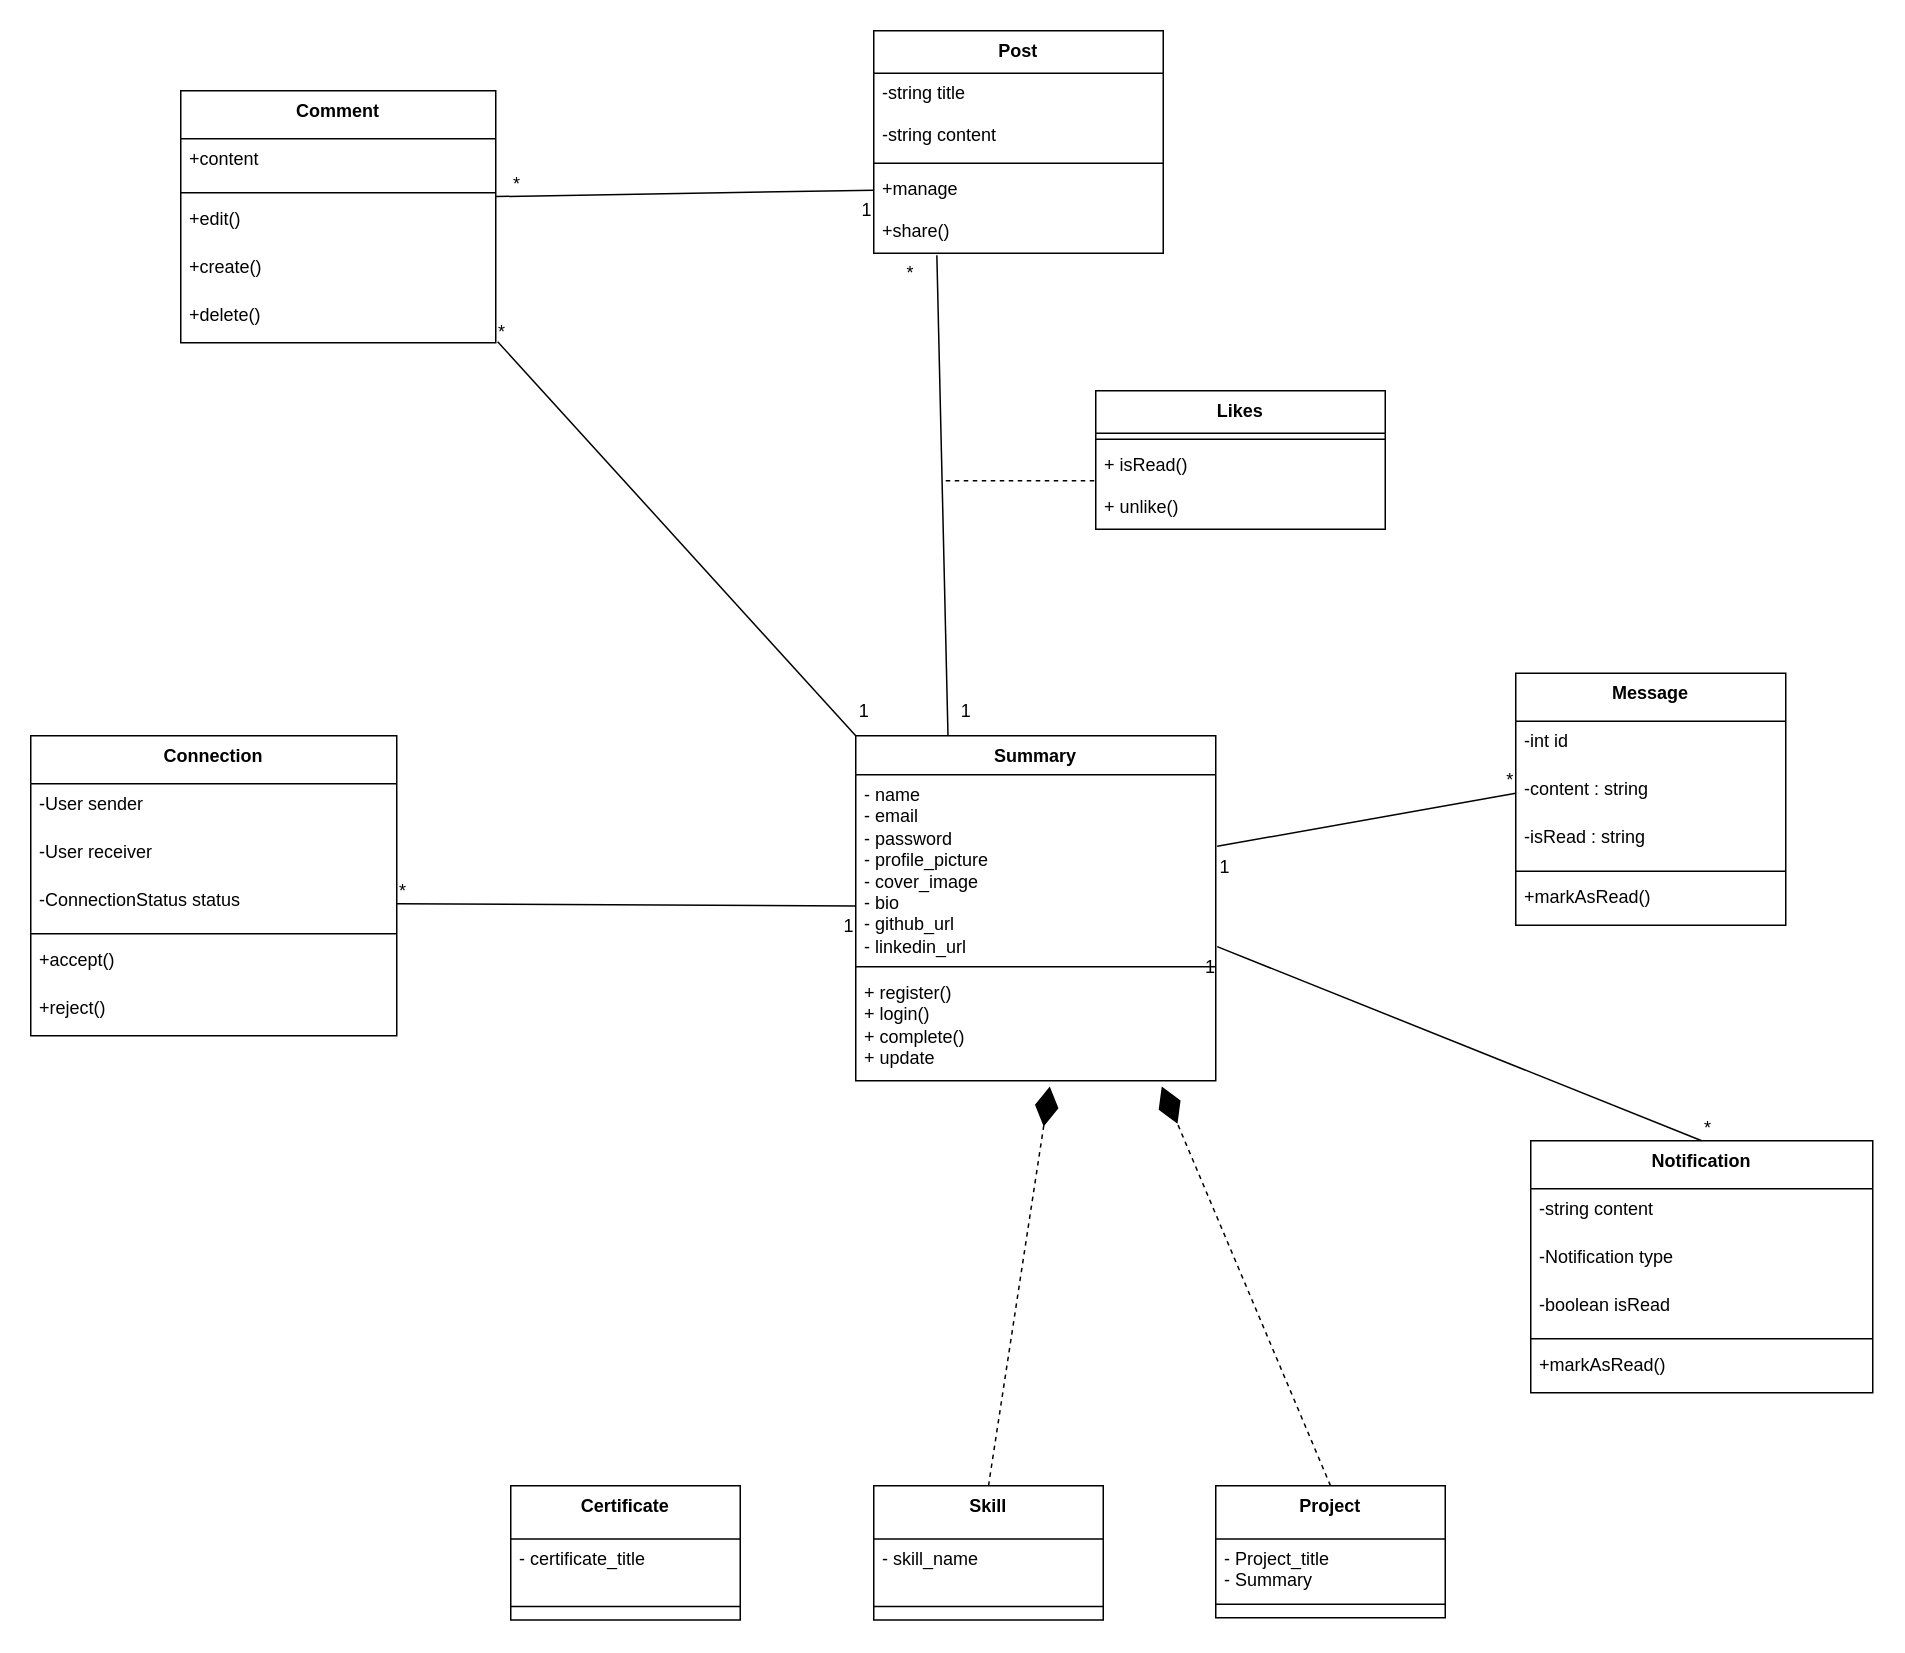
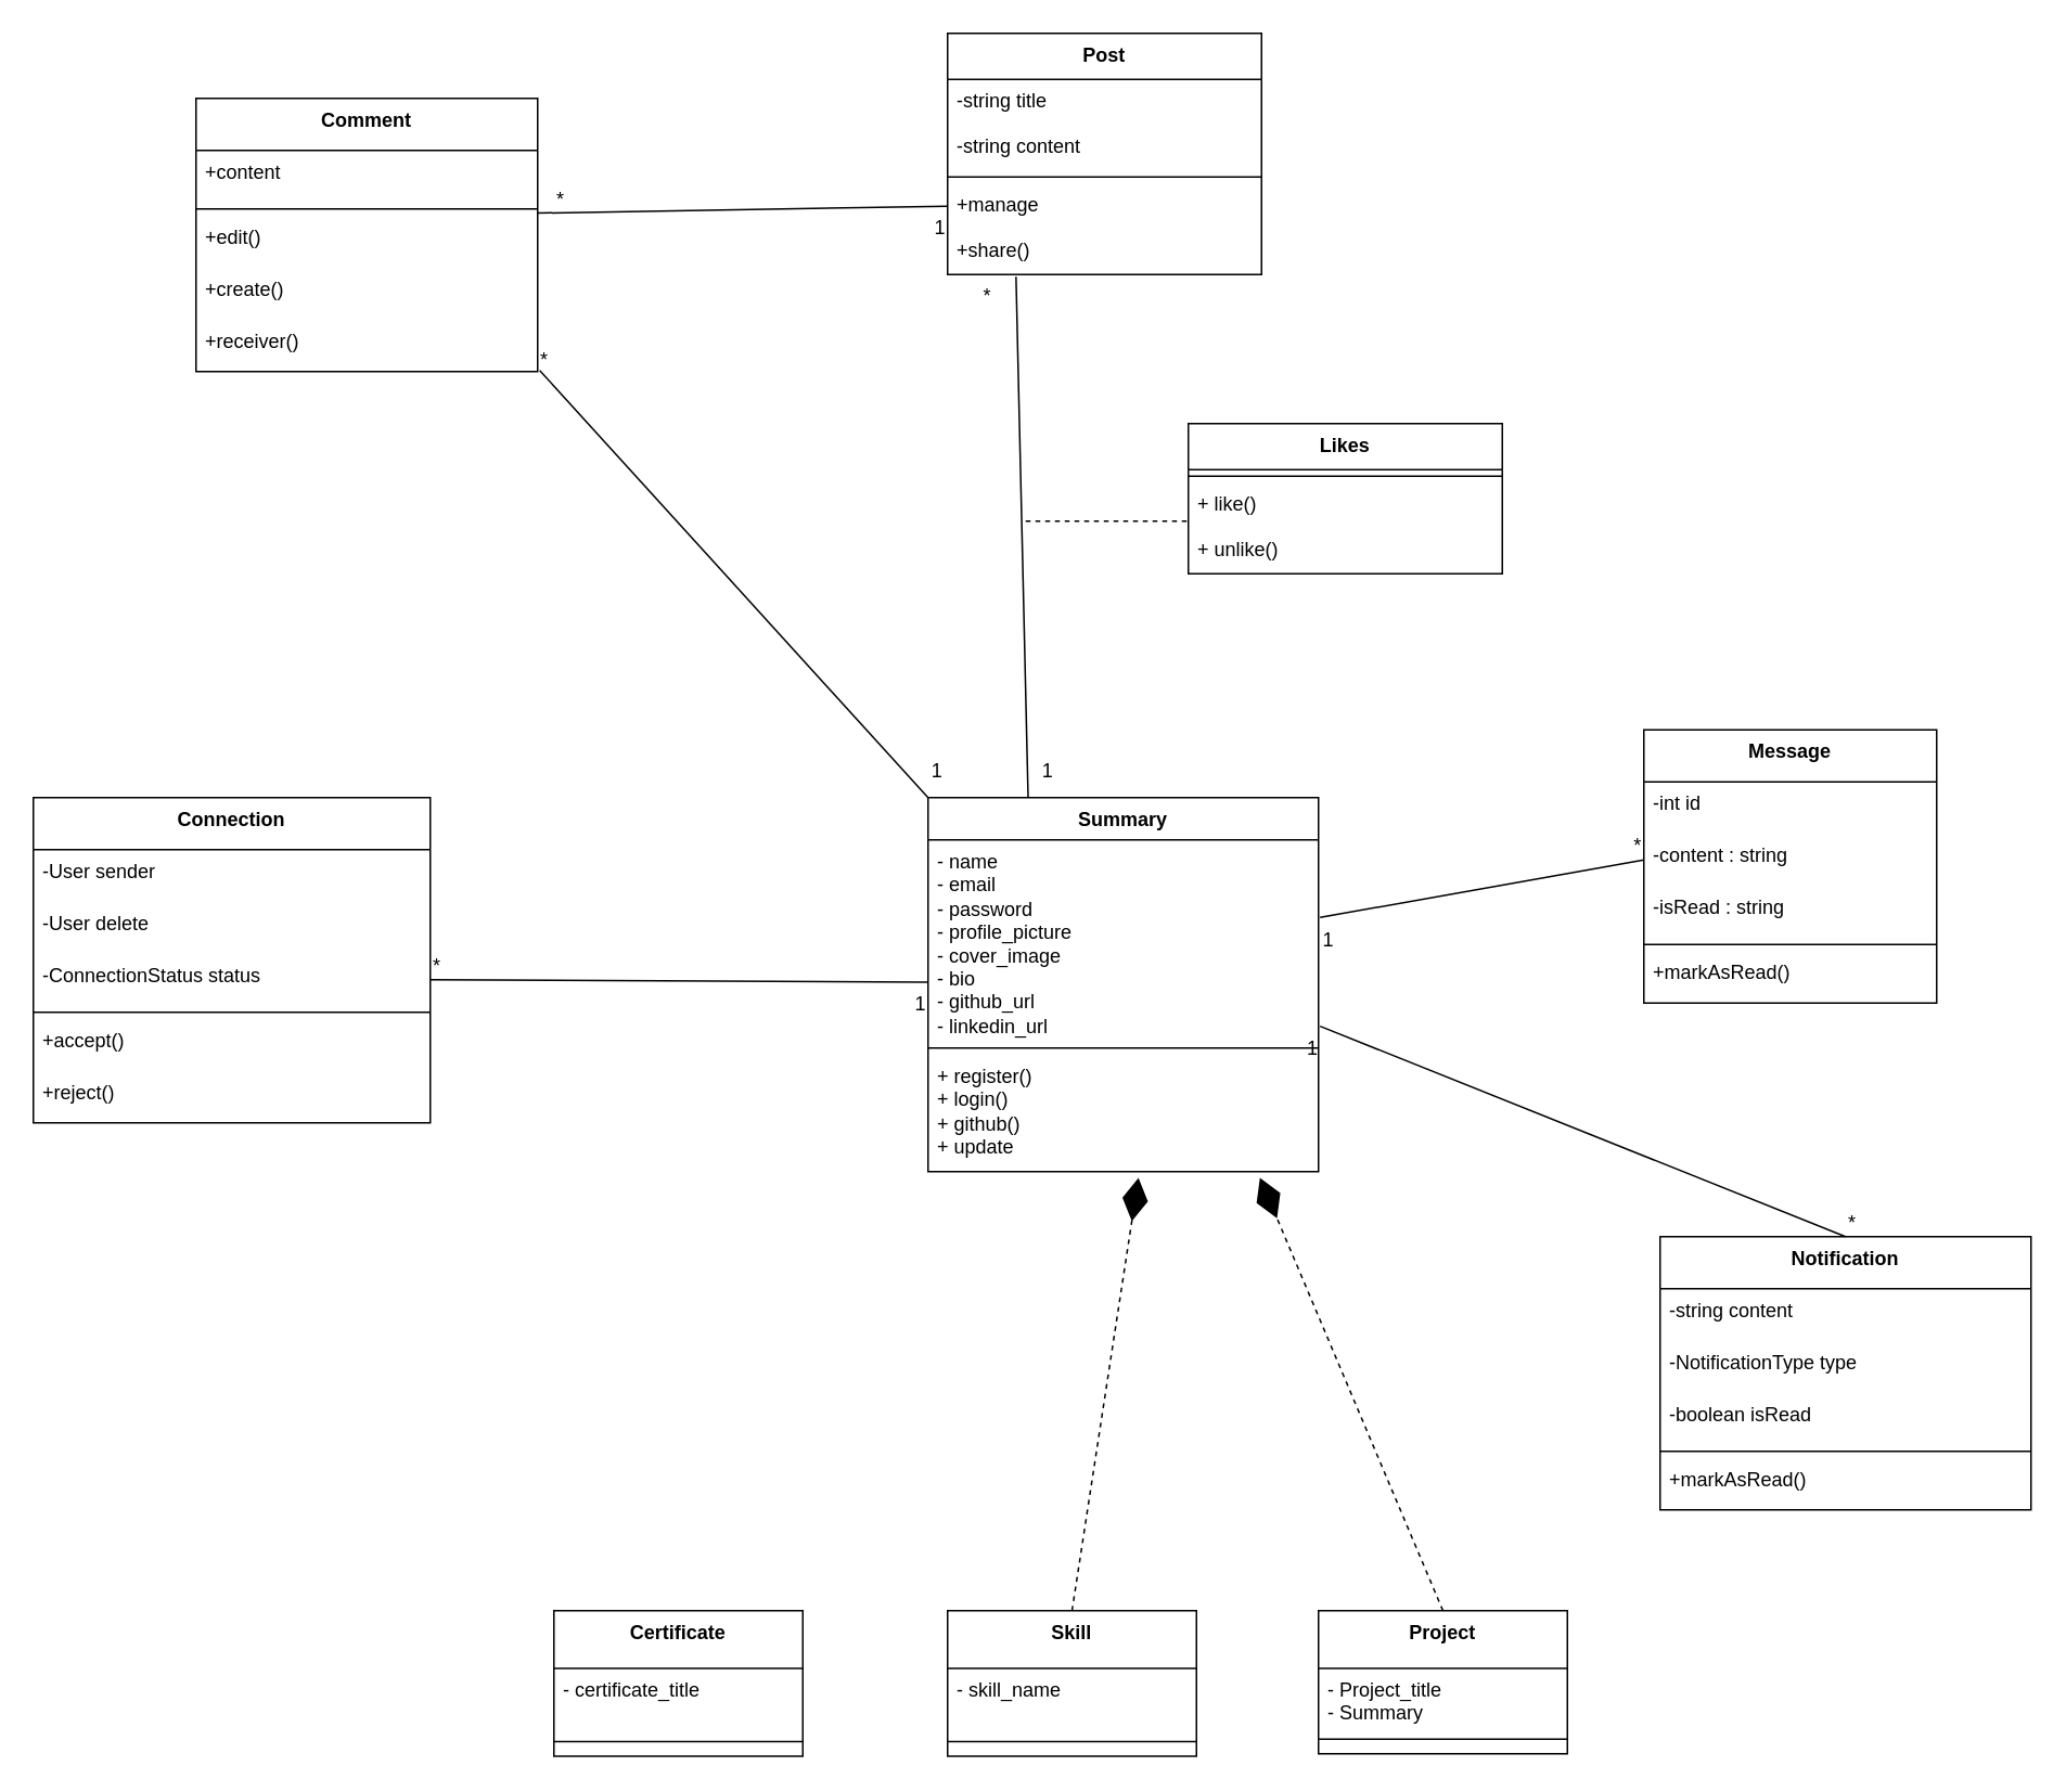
- <mxCell id="13" value="+delete()" style="text;strokeColor=none;fillColor=none;align=left;verticalAlign=top;spacingLeft=4;spacingRight=4;overflow=hidden;rotatable=0;points=[[0,0.5],[1,0.5]];portConstraint=eastwest;" parent="8" vertex="1"><mxGeometry y="136" width="210" height="32" as="geometry" /></mxCell>
+ <mxCell id="13" value="+receiver()" style="text;strokeColor=none;fillColor=none;align=left;verticalAlign=top;spacingLeft=4;spacingRight=4;overflow=hidden;rotatable=0;points=[[0,0.5],[1,0.5]];portConstraint=eastwest;" parent="8" vertex="1"><mxGeometry y="136" width="210" height="32" as="geometry" /></mxCell>
- <mxCell id="52" value="+ isRead()" style="text;strokeColor=none;fillColor=none;align=left;verticalAlign=top;spacingLeft=4;spacingRight=4;overflow=hidden;rotatable=0;points=[[0,0.5],[1,0.5]];portConstraint=eastwest;" parent="50" vertex="1"><mxGeometry y="36.267" width="193" height="28" as="geometry" /></mxCell>
+ <mxCell id="52" value="+ like()" style="text;strokeColor=none;fillColor=none;align=left;verticalAlign=top;spacingLeft=4;spacingRight=4;overflow=hidden;rotatable=0;points=[[0,0.5],[1,0.5]];portConstraint=eastwest;" parent="50" vertex="1"><mxGeometry y="36.267" width="193" height="28" as="geometry" /></mxCell>
- <mxCell id="16" value="-User receiver" style="text;strokeColor=none;fillColor=none;align=left;verticalAlign=top;spacingLeft=4;spacingRight=4;overflow=hidden;rotatable=0;points=[[0,0.5],[1,0.5]];portConstraint=eastwest;" parent="14" vertex="1"><mxGeometry y="64" width="244" height="32" as="geometry" /></mxCell>
+ <mxCell id="16" value="-User delete" style="text;strokeColor=none;fillColor=none;align=left;verticalAlign=top;spacingLeft=4;spacingRight=4;overflow=hidden;rotatable=0;points=[[0,0.5],[1,0.5]];portConstraint=eastwest;" parent="14" vertex="1"><mxGeometry y="64" width="244" height="32" as="geometry" /></mxCell>
- <mxCell id="70" value="+ register()&lt;div&gt;+ login()&lt;/div&gt;&lt;div&gt;+ complete()&lt;/div&gt;&lt;div&gt;+ update&lt;/div&gt;" style="text;strokeColor=none;fillColor=none;align=left;verticalAlign=top;spacingLeft=4;spacingRight=4;overflow=hidden;rotatable=0;points=[[0,0.5],[1,0.5]];portConstraint=eastwest;whiteSpace=wrap;html=1;" vertex="1" parent="67"><mxGeometry y="158" width="240" height="72" as="geometry" /></mxCell>
+ <mxCell id="70" value="+ register()&lt;div&gt;+ login()&lt;/div&gt;&lt;div&gt;+ github()&lt;/div&gt;&lt;div&gt;+ update&lt;/div&gt;" style="text;strokeColor=none;fillColor=none;align=left;verticalAlign=top;spacingLeft=4;spacingRight=4;overflow=hidden;rotatable=0;points=[[0,0.5],[1,0.5]];portConstraint=eastwest;whiteSpace=wrap;html=1;" vertex="1" parent="67"><mxGeometry y="158" width="240" height="72" as="geometry" /></mxCell>
- <mxCell id="23" value="-Notification type" style="text;strokeColor=none;fillColor=none;align=left;verticalAlign=top;spacingLeft=4;spacingRight=4;overflow=hidden;rotatable=0;points=[[0,0.5],[1,0.5]];portConstraint=eastwest;" parent="21" vertex="1"><mxGeometry y="64" width="228" height="32" as="geometry" /></mxCell>
+ <mxCell id="23" value="-NotificationType type" style="text;strokeColor=none;fillColor=none;align=left;verticalAlign=top;spacingLeft=4;spacingRight=4;overflow=hidden;rotatable=0;points=[[0,0.5],[1,0.5]];portConstraint=eastwest;" parent="21" vertex="1"><mxGeometry y="64" width="228" height="32" as="geometry" /></mxCell>
